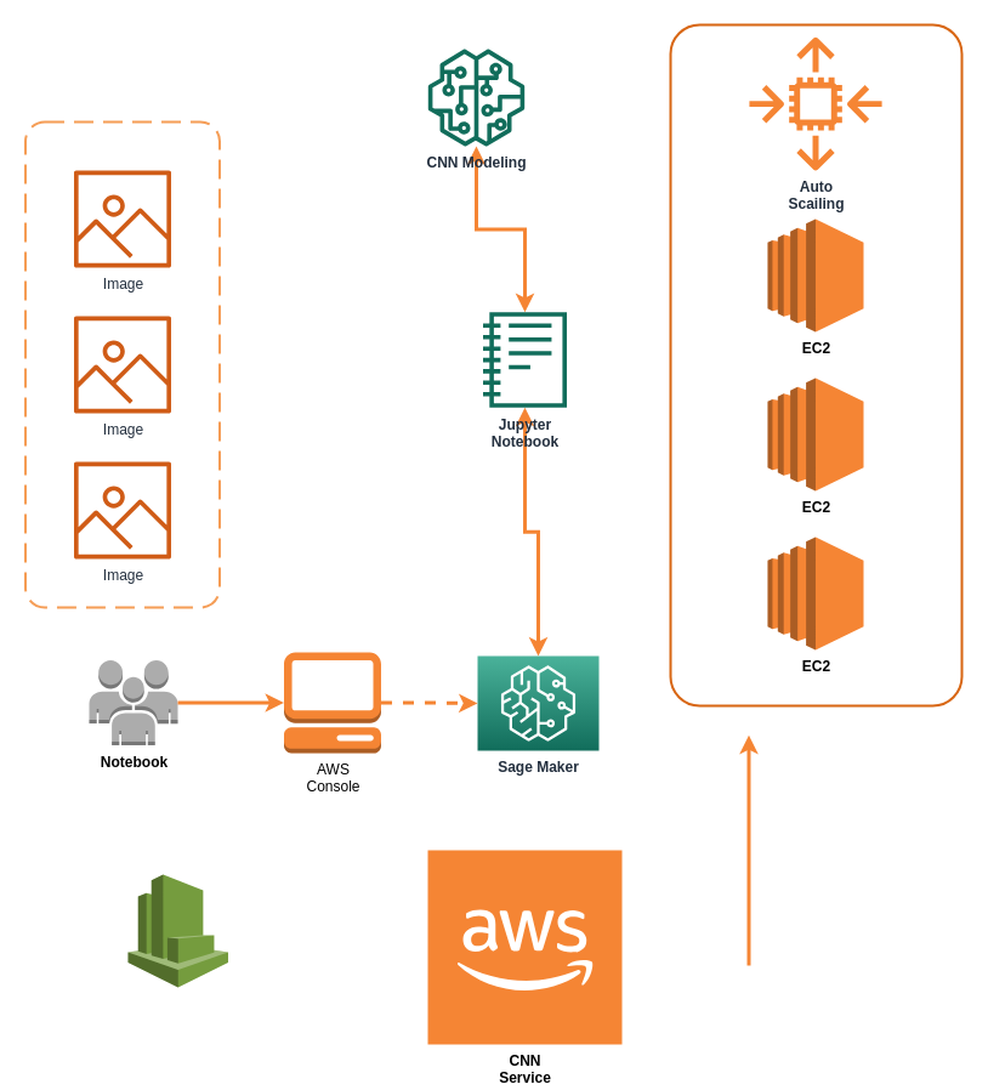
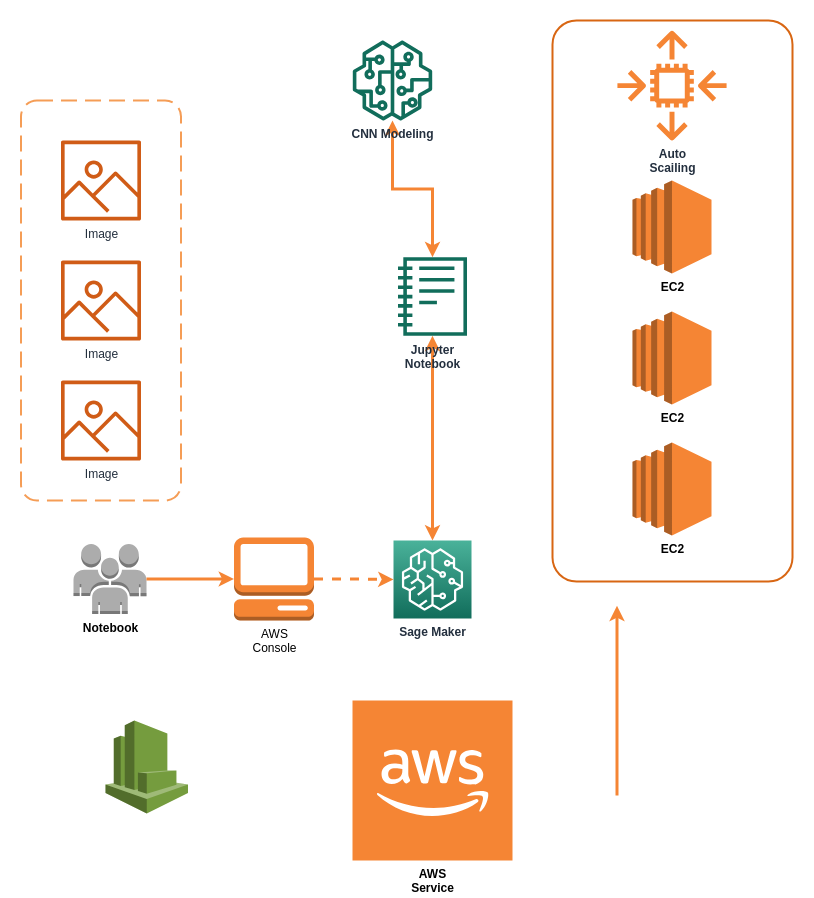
- <mxCell id="7" value="Sage Maker" style="outlineConnect=0;fontColor=#232F3E;gradientColor=#4AB29A;gradientDirection=north;fillColor=#116D5B;strokeColor=#ffffff;dashed=0;verticalLabelPosition=bottom;verticalAlign=top;align=center;html=1;fontSize=12;fontStyle=1;aspect=fixed;shape=mxgraph.aws4.resourceIcon;resIcon=mxgraph.aws4.sagemaker;" vertex="1" parent="1"><mxGeometry x="393" y="540" width="100" height="78" as="geometry" /></mxCell>
+ <mxCell id="7" value="Sage Maker" style="outlineConnect=0;fontColor=#232F3E;gradientColor=#4AB29A;gradientDirection=north;fillColor=#116D5B;strokeColor=#ffffff;dashed=0;verticalLabelPosition=bottom;verticalAlign=top;align=center;html=1;fontSize=12;fontStyle=1;aspect=fixed;shape=mxgraph.aws4.resourceIcon;resIcon=mxgraph.aws4.sagemaker;" vertex="1" parent="1"><mxGeometry x="393" y="540" width="78" height="78" as="geometry" /></mxCell>
- <mxCell id="6" value="CNN&lt;br&gt;Service" style="outlineConnect=0;dashed=0;verticalLabelPosition=bottom;verticalAlign=top;align=center;html=1;shape=mxgraph.aws3.cloud_2;fillColor=#F58534;gradientColor=none;fontStyle=1" parent="1" vertex="1"><mxGeometry x="352" y="700" width="160" height="160" as="geometry" /></mxCell>
+ <mxCell id="6" value="AWS&lt;br&gt;Service" style="outlineConnect=0;dashed=0;verticalLabelPosition=bottom;verticalAlign=top;align=center;html=1;shape=mxgraph.aws3.cloud_2;fillColor=#F58534;gradientColor=none;fontStyle=1" parent="1" vertex="1"><mxGeometry x="352" y="700" width="160" height="160" as="geometry" /></mxCell>
